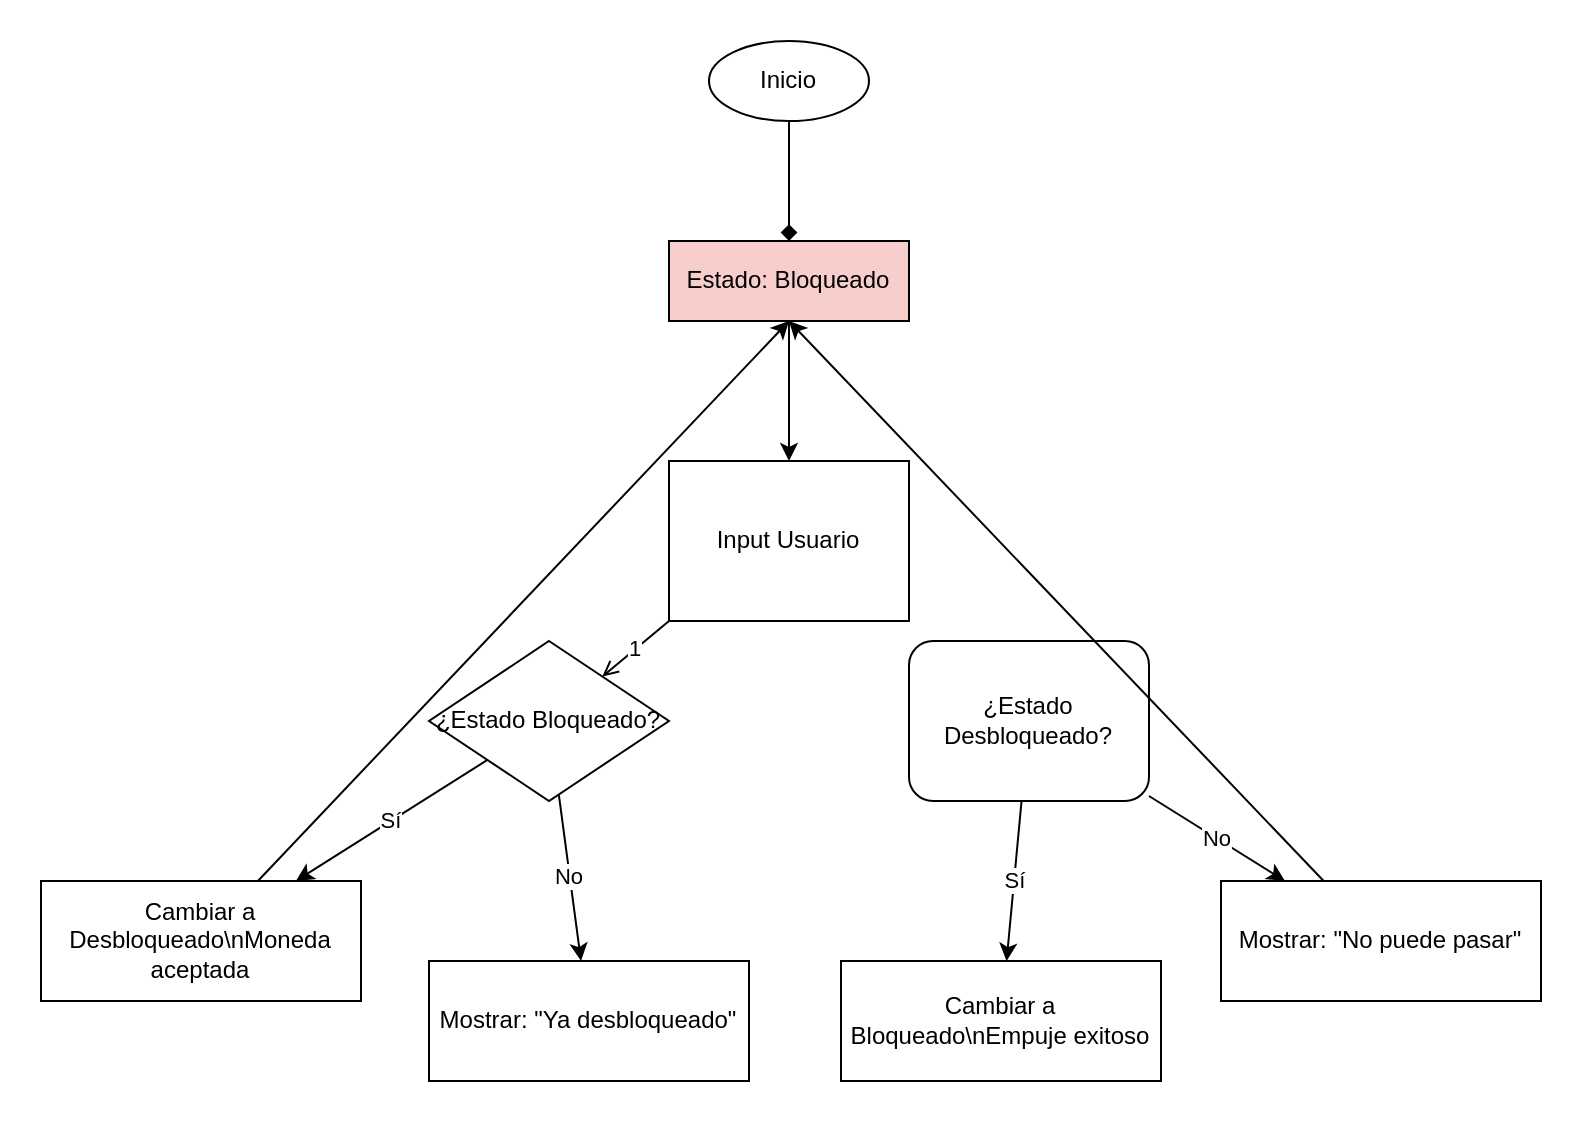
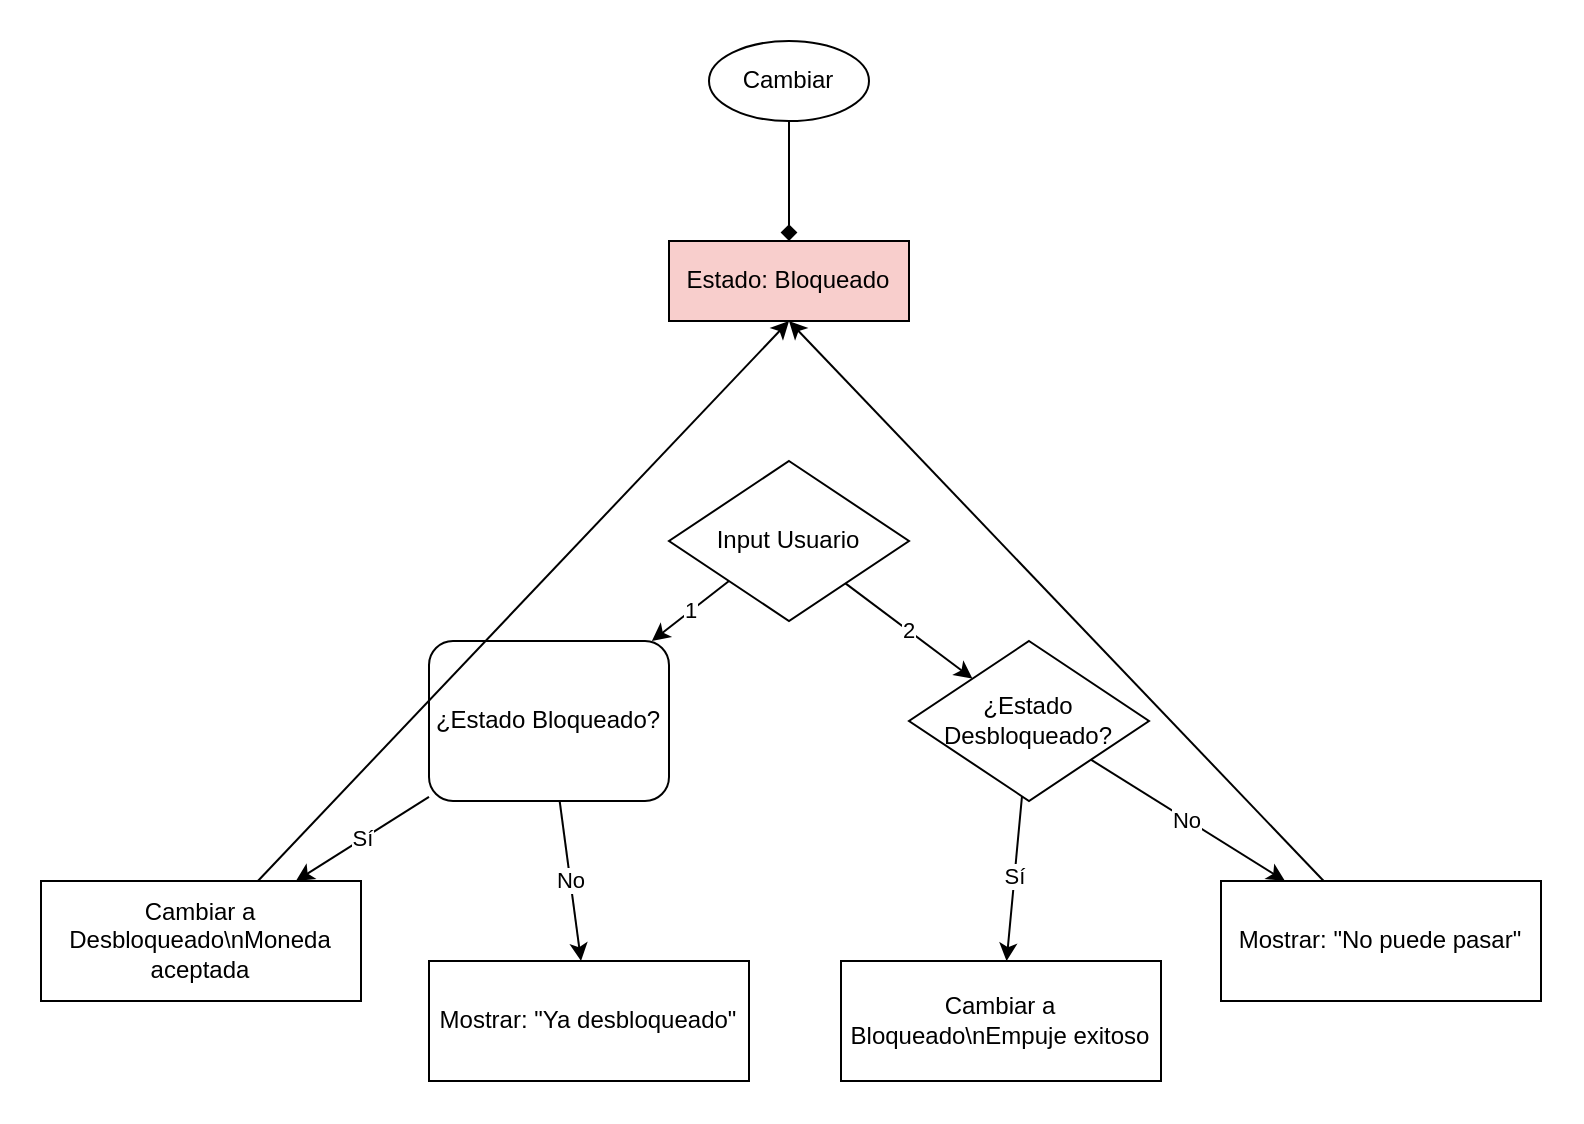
- <mxCell id="2" value="Inicio" style="ellipse;whiteSpace=wrap;html=1;aspect=fixed;" vertex="1" parent="1"><mxGeometry x="354" y="20" width="80" height="40" as="geometry" /></mxCell>
+ <mxCell id="2" value="Cambiar" style="ellipse;whiteSpace=wrap;html=1;aspect=fixed;" vertex="1" parent="1"><mxGeometry x="354" y="20" width="80" height="40" as="geometry" /></mxCell>
- <mxCell id="20" value="" style="edgeStyle=none;html=1;" edge="1" parent="1" source="3" target="4"><mxGeometry relative="1" as="geometry" /></mxCell>
- <mxCell id="4" value="Input Usuario" style="whiteSpace=wrap;html=1;rounded=0;" vertex="1" parent="1"><mxGeometry x="334" y="230" width="120" height="80" as="geometry" /></mxCell>
+ <mxCell id="4" value="Input Usuario" style="rhombus;whiteSpace=wrap;html=1;" vertex="1" parent="1"><mxGeometry x="334" y="230" width="120" height="80" as="geometry" /></mxCell>
+ <mxCell id="12" value="2" style="edgeStyle=none;html=1;" edge="1" parent="1" source="4" target="8"><mxGeometry relative="1" as="geometry" /></mxCell>
- <mxCell id="11" value="1" style="edgeStyle=none;html=1;exitX=0;exitY=1;exitDx=0;exitDy=0;endArrow=open;" edge="1" parent="1" source="4" target="5"><mxGeometry relative="1" as="geometry" /></mxCell>
+ <mxCell id="11" value="1" style="edgeStyle=none;html=1;exitX=0;exitY=1;exitDx=0;exitDy=0;" edge="1" parent="1" source="4" target="5"><mxGeometry relative="1" as="geometry" /></mxCell>
- <mxCell id="5" value="¿Estado Bloqueado?" style="rhombus;whiteSpace=wrap;html=1;" vertex="1" parent="1"><mxGeometry x="214" y="320" width="120" height="80" as="geometry" /></mxCell>
+ <mxCell id="5" value="¿Estado Bloqueado?" style="whiteSpace=wrap;html=1;rounded=1;" vertex="1" parent="1"><mxGeometry x="214" y="320" width="120" height="80" as="geometry" /></mxCell>
- <mxCell id="8" value="¿Estado Desbloqueado?" style="whiteSpace=wrap;html=1;rounded=1;" vertex="1" parent="1"><mxGeometry x="454" y="320" width="120" height="80" as="geometry" /></mxCell>
+ <mxCell id="8" value="¿Estado Desbloqueado?" style="rhombus;whiteSpace=wrap;html=1;" vertex="1" parent="1"><mxGeometry x="454" y="320" width="120" height="80" as="geometry" /></mxCell>
